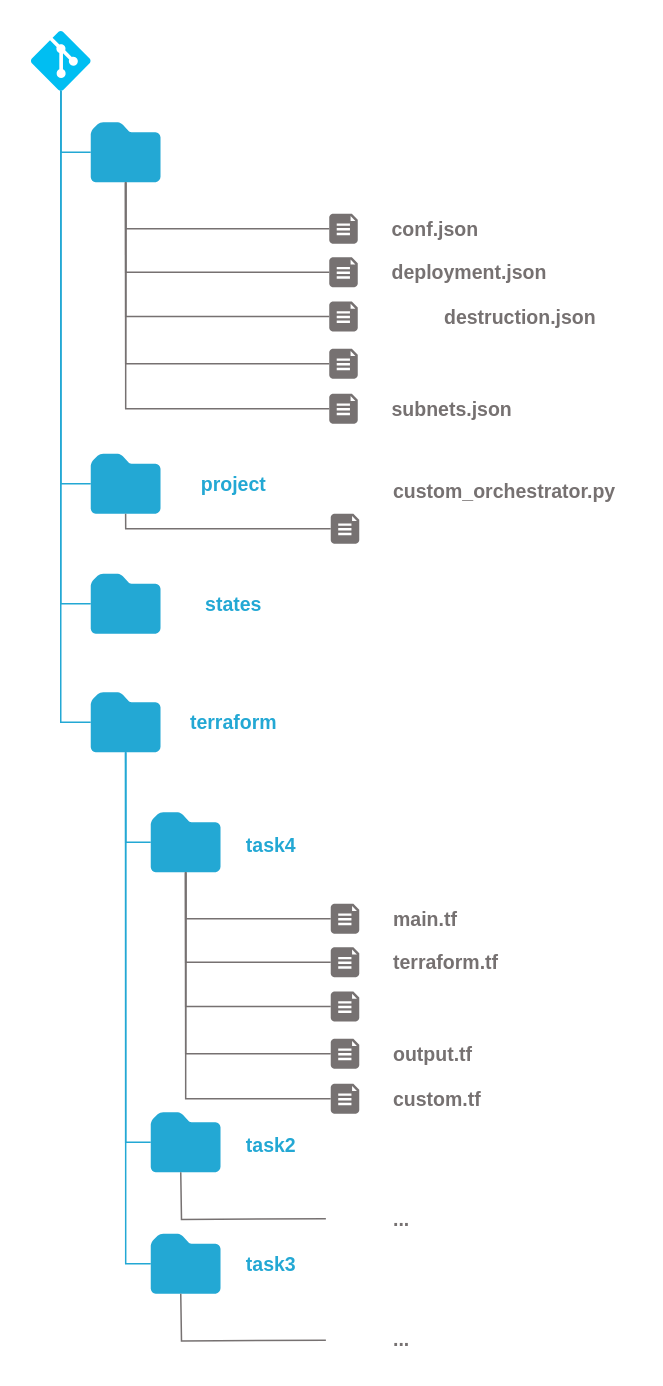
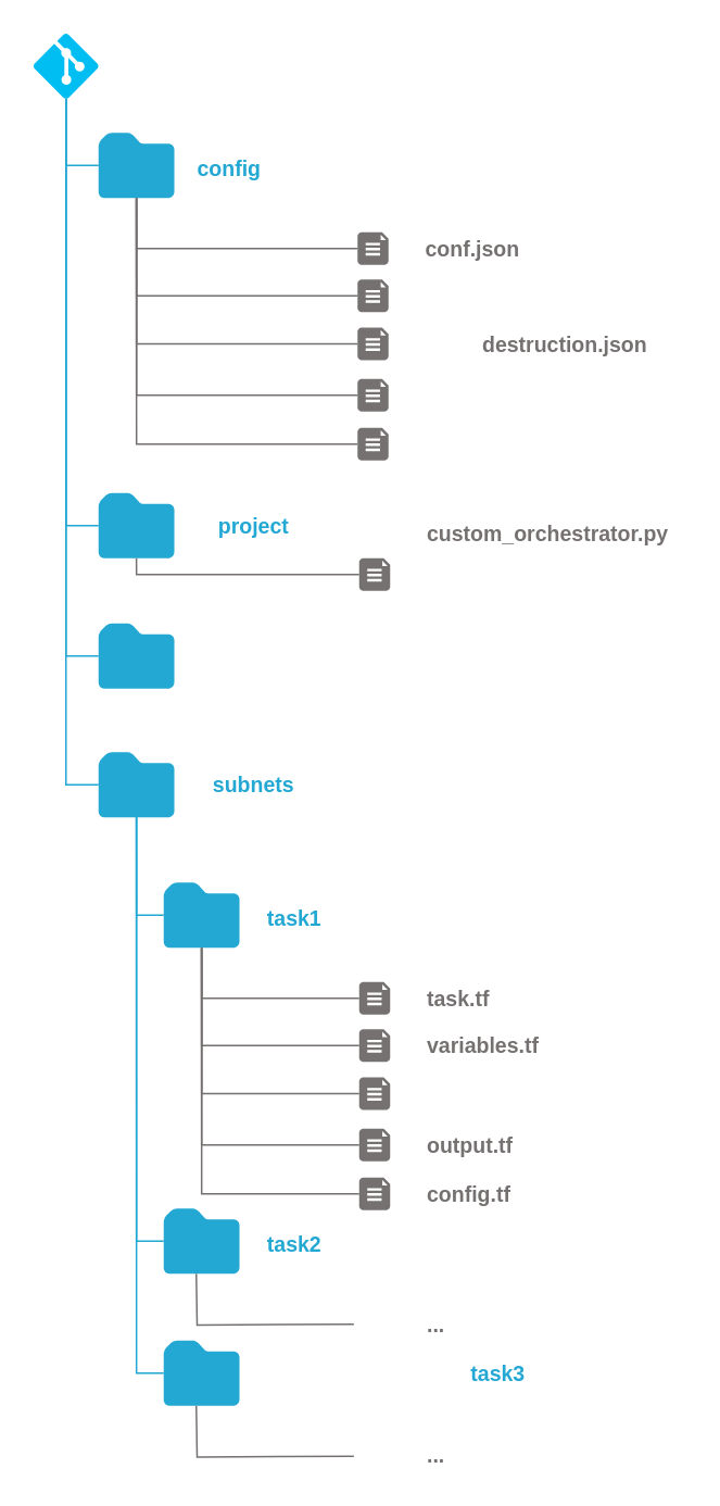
+ <mxCell id="43" value="config" style="text;html=1;resizable=0;autosize=1;align=center;verticalAlign=middle;points=[];fillColor=none;strokeColor=none;rounded=0;fontColor=#23A8D4;fontStyle=1;fontSize=13;" vertex="1" parent="1"><mxGeometry x="115" y="92.5" width="50" height="20" as="geometry" /></mxCell>
- <mxCell id="48" value="deployment.json" style="text;html=1;resizable=0;autosize=1;align=left;verticalAlign=middle;points=[];fillColor=none;strokeColor=none;rounded=0;fontColor=#767171;fontStyle=1;fontSize=13;" vertex="1" parent="1"><mxGeometry x="259" y="171" width="120" height="20" as="geometry" /></mxCell>
- <mxCell id="51" value="subnets.json" style="text;html=1;resizable=0;autosize=1;align=left;verticalAlign=middle;points=[];fillColor=none;strokeColor=none;rounded=0;fontColor=#767171;fontStyle=1;fontSize=13;" vertex="1" parent="1"><mxGeometry x="259" y="262" width="100" height="20" as="geometry" /></mxCell>
- <mxCell id="20" value="states" style="text;html=1;resizable=0;autosize=1;align=center;verticalAlign=middle;points=[];fillColor=none;strokeColor=none;rounded=0;fontColor=#23A8D4;fontStyle=1;fontSize=13;" vertex="1" parent="1"><mxGeometry x="130" y="392" width="50" height="20" as="geometry" /></mxCell>
- <mxCell id="10" value="terraform" style="text;html=1;resizable=0;autosize=1;align=center;verticalAlign=middle;points=[];fillColor=none;strokeColor=none;rounded=0;fontColor=#23A8D4;fontStyle=1;fontSize=13;" vertex="1" parent="1"><mxGeometry x="120" y="471" width="70" height="20" as="geometry" /></mxCell>
+ <mxCell id="10" value="subnets" style="text;html=1;resizable=0;autosize=1;align=center;verticalAlign=middle;points=[];fillColor=none;strokeColor=none;rounded=0;fontColor=#23A8D4;fontStyle=1;fontSize=13;" vertex="1" parent="1"><mxGeometry x="120" y="471" width="70" height="20" as="geometry" /></mxCell>
- <mxCell id="3" value="task4" style="text;html=1;resizable=0;autosize=1;align=center;verticalAlign=middle;points=[];fillColor=none;strokeColor=none;rounded=0;fontColor=#23A8D4;fontStyle=1;fontSize=13;" vertex="1" parent="1"><mxGeometry x="155" y="552.5" width="50" height="20" as="geometry" /></mxCell>
+ <mxCell id="3" value="task1" style="text;html=1;resizable=0;autosize=1;align=center;verticalAlign=middle;points=[];fillColor=none;strokeColor=none;rounded=0;fontColor=#23A8D4;fontStyle=1;fontSize=13;" vertex="1" parent="1"><mxGeometry x="155" y="552.5" width="50" height="20" as="geometry" /></mxCell>
- <mxCell id="13" value="main.tf" style="text;html=1;resizable=0;autosize=1;align=left;verticalAlign=middle;points=[];fillColor=none;strokeColor=none;rounded=0;fontColor=#767171;fontStyle=1;fontSize=13;" vertex="1" parent="1"><mxGeometry x="260" y="602" width="60" height="20" as="geometry" /></mxCell>
+ <mxCell id="13" value="task.tf" style="text;html=1;resizable=0;autosize=1;align=left;verticalAlign=middle;points=[];fillColor=none;strokeColor=none;rounded=0;fontColor=#767171;fontStyle=1;fontSize=13;" vertex="1" parent="1"><mxGeometry x="260" y="602" width="60" height="20" as="geometry" /></mxCell>
- <mxCell id="15" value="terraform.tf" style="text;html=1;resizable=0;autosize=1;align=left;verticalAlign=middle;points=[];fillColor=none;strokeColor=none;rounded=0;fontColor=#767171;fontStyle=1;fontSize=13;" vertex="1" parent="1"><mxGeometry x="260" y="631" width="80" height="20" as="geometry" /></mxCell>
+ <mxCell id="15" value="variables.tf" style="text;html=1;resizable=0;autosize=1;align=left;verticalAlign=middle;points=[];fillColor=none;strokeColor=none;rounded=0;fontColor=#767171;fontStyle=1;fontSize=13;" vertex="1" parent="1"><mxGeometry x="260" y="631" width="80" height="20" as="geometry" /></mxCell>
- <mxCell id="18" value="custom.tf" style="text;html=1;resizable=0;autosize=1;align=left;verticalAlign=middle;points=[];fillColor=none;strokeColor=none;rounded=0;fontColor=#767171;fontStyle=1;fontSize=13;" vertex="1" parent="1"><mxGeometry x="260" y="722" width="70" height="20" as="geometry" /></mxCell>
+ <mxCell id="18" value="config.tf" style="text;html=1;resizable=0;autosize=1;align=left;verticalAlign=middle;points=[];fillColor=none;strokeColor=none;rounded=0;fontColor=#767171;fontStyle=1;fontSize=13;" vertex="1" parent="1"><mxGeometry x="260" y="722" width="70" height="20" as="geometry" /></mxCell>
- <mxCell id="7" value="task3" style="text;html=1;resizable=0;autosize=1;align=center;verticalAlign=middle;points=[];fillColor=none;strokeColor=none;rounded=0;fontColor=#23A8D4;fontStyle=1;fontSize=13;" vertex="1" parent="1"><mxGeometry x="155" y="832" width="50" height="20" as="geometry" /></mxCell>
+ <mxCell id="7" value="task3" style="text;html=1;resizable=0;autosize=1;align=center;verticalAlign=middle;points=[];fillColor=none;strokeColor=none;rounded=0;fontColor=#23A8D4;fontStyle=1;fontSize=13;" vertex="1" parent="1"><mxGeometry x="280" y="832" width="50" height="20" as="geometry" /></mxCell>
